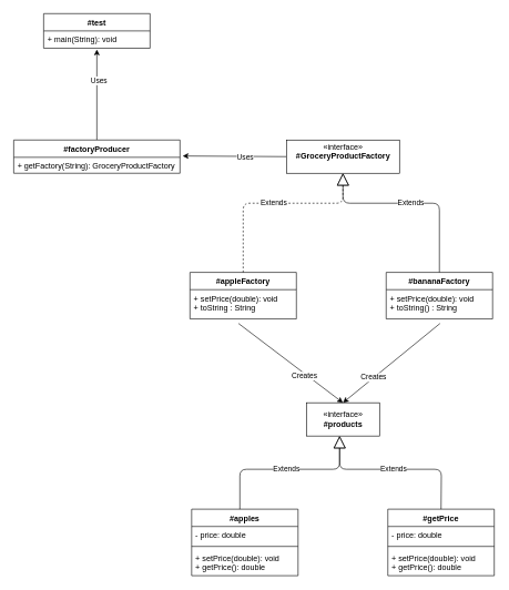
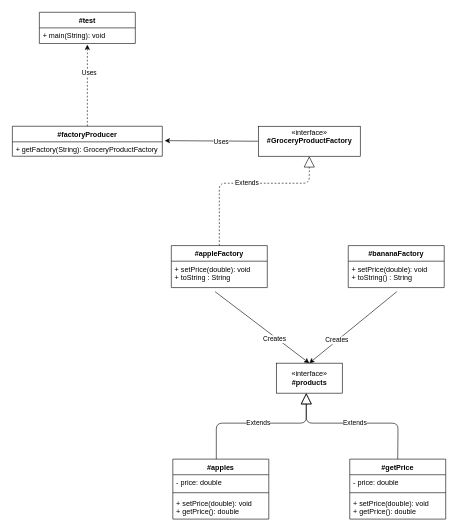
- <mxCell id="28" style="edgeStyle=none;html=1;exitX=0.5;exitY=0;exitDx=0;exitDy=0;entryX=0.5;entryY=1.077;entryDx=0;entryDy=0;entryPerimeter=0;" edge="1" parent="1" source="30" target="3"><mxGeometry relative="1" as="geometry" /></mxCell>
+ <mxCell id="28" style="edgeStyle=none;html=1;exitX=0.5;exitY=0;exitDx=0;exitDy=0;entryX=0.5;entryY=1.077;entryDx=0;entryDy=0;entryPerimeter=0;dashed=1;" edge="1" parent="1" source="30" target="3"><mxGeometry relative="1" as="geometry" /></mxCell>
- <mxCell id="20" value="Extends" style="endArrow=block;endSize=16;endFill=0;html=1;exitX=0.5;exitY=0;exitDx=0;exitDy=0;entryX=0.5;entryY=1;entryDx=0;entryDy=0;" edge="1" parent="1" source="10" target="6"><mxGeometry width="160" relative="1" as="geometry"><mxPoint x="375" y="419" as="sourcePoint" /><mxPoint x="515" y="275" as="targetPoint" /><Array as="points"><mxPoint x="660" y="305" /><mxPoint x="515" y="305" /></Array></mxGeometry></mxCell>
